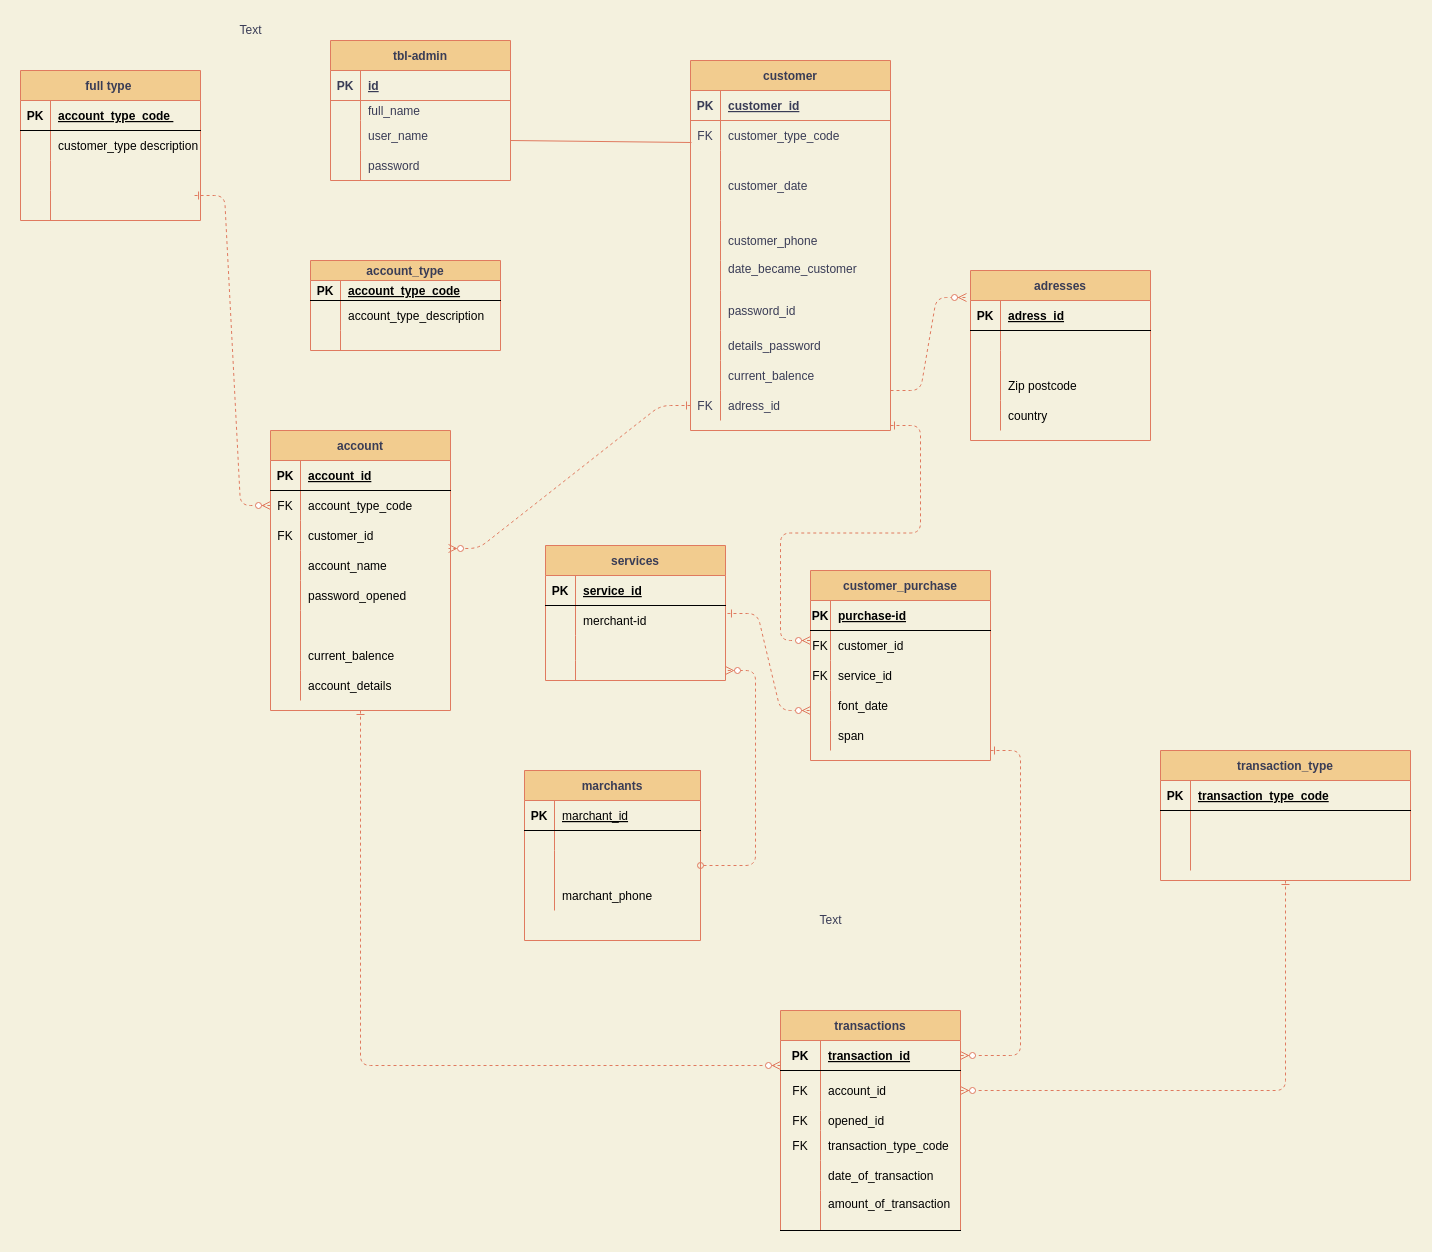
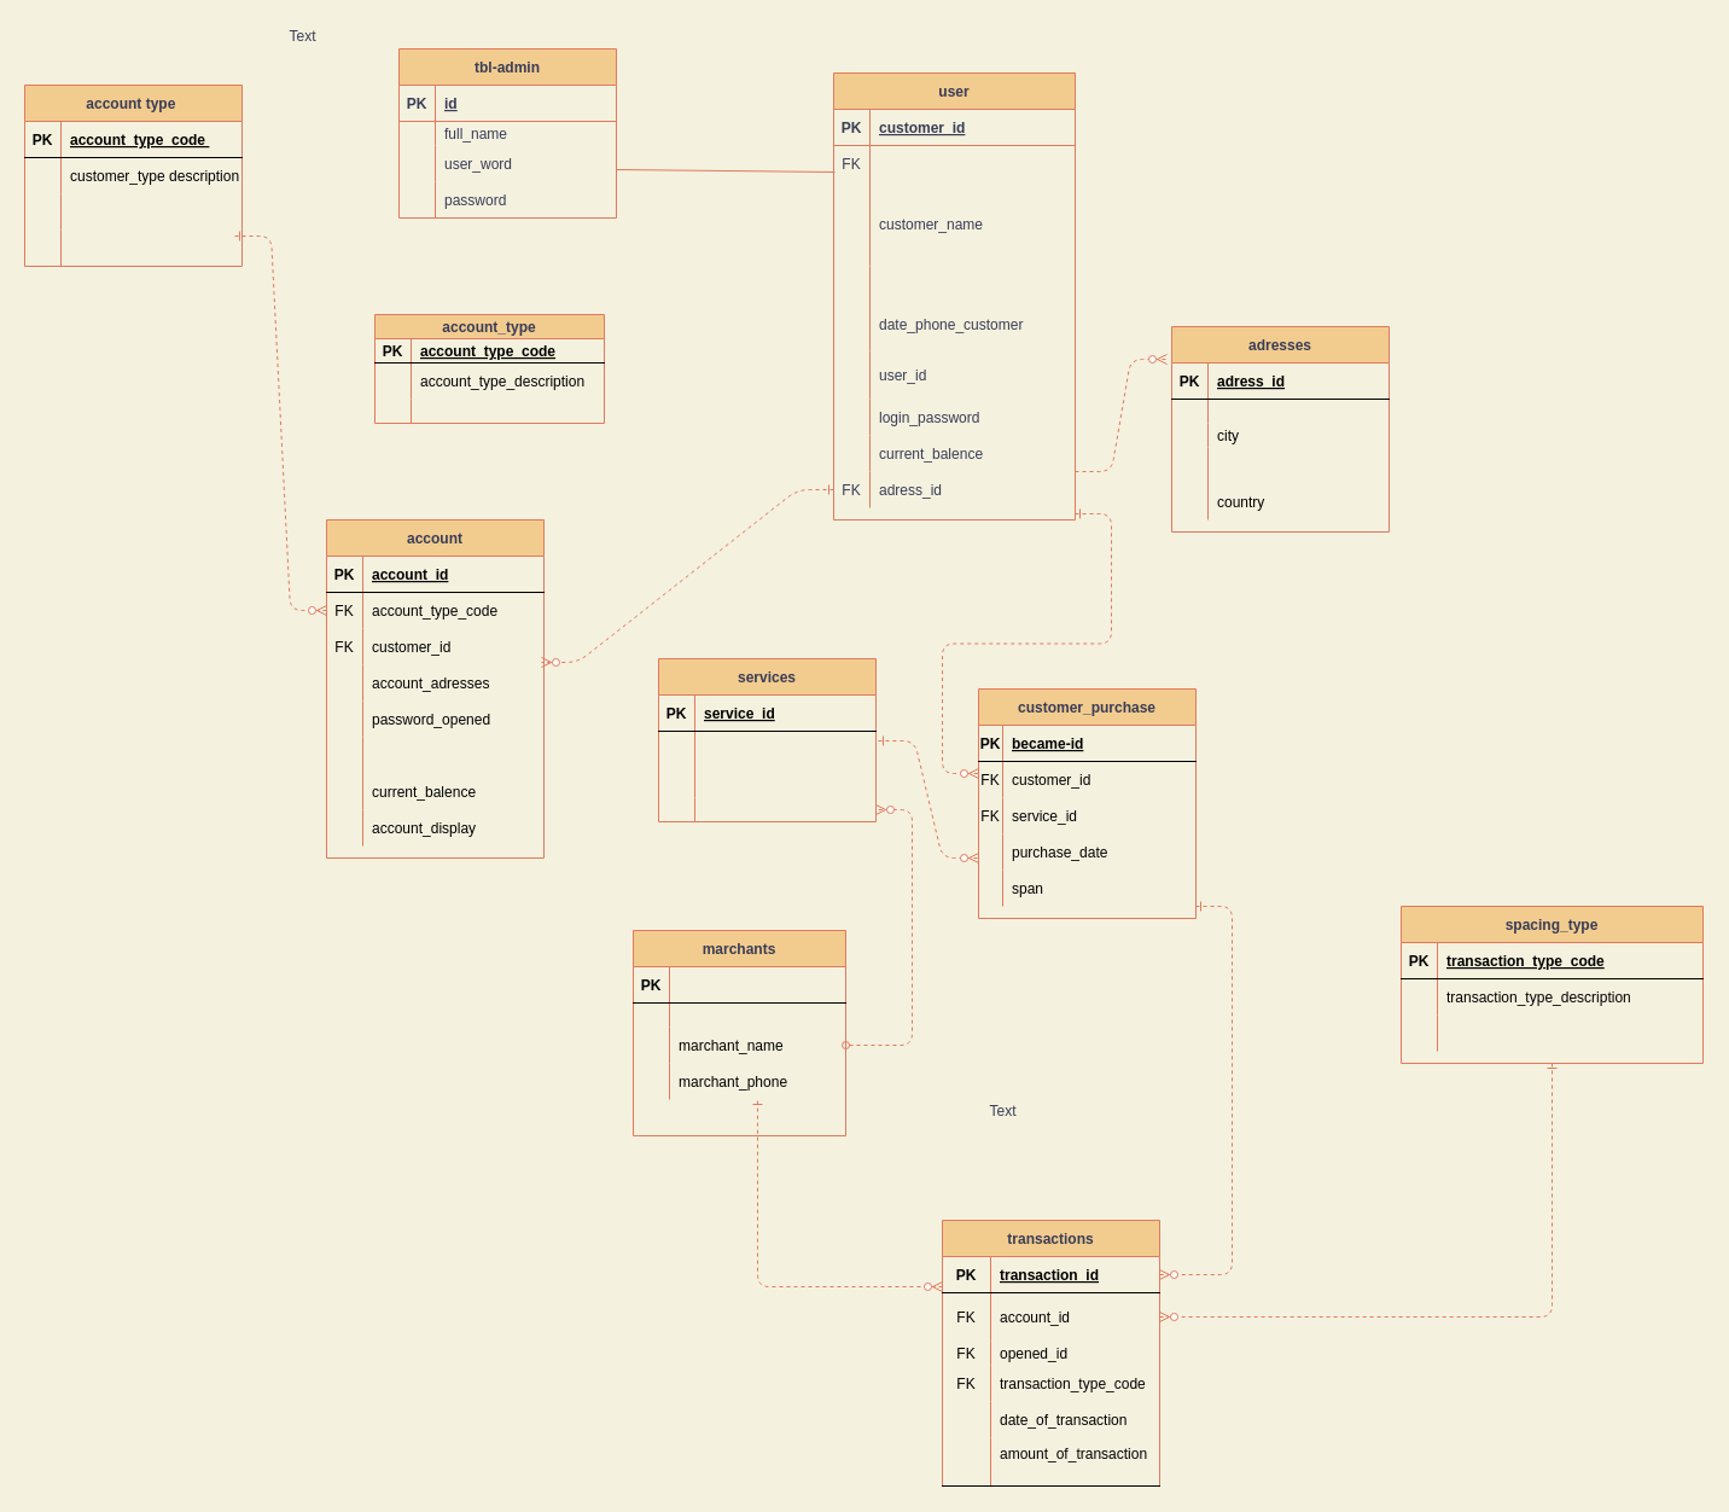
- <mxCell id="15" value="customer" style="shape=table;startSize=30;container=1;collapsible=1;childLayout=tableLayout;fixedRows=1;rowLines=0;fontStyle=1;align=center;resizeLast=1;fillColor=#F2CC8F;strokeColor=#E07A5F;fontColor=#393C56;" vertex="1" parent="1"><mxGeometry x="690" y="60" width="200" height="370" as="geometry" /></mxCell>
+ <mxCell id="15" value="user" style="shape=table;startSize=30;container=1;collapsible=1;childLayout=tableLayout;fixedRows=1;rowLines=0;fontStyle=1;align=center;resizeLast=1;fillColor=#F2CC8F;strokeColor=#E07A5F;fontColor=#393C56;" vertex="1" parent="1"><mxGeometry x="690" y="60" width="200" height="370" as="geometry" /></mxCell>
- <mxCell id="86" value="full type " style="shape=table;startSize=30;container=1;collapsible=1;childLayout=tableLayout;fixedRows=1;rowLines=0;fontStyle=1;align=center;resizeLast=1;rounded=0;sketch=0;strokeColor=#E07A5F;fillColor=#F2CC8F;fontColor=#393C56;" vertex="1" parent="1"><mxGeometry x="20" y="70" width="180" height="150" as="geometry" /></mxCell>
+ <mxCell id="86" value="account type " style="shape=table;startSize=30;container=1;collapsible=1;childLayout=tableLayout;fixedRows=1;rowLines=0;fontStyle=1;align=center;resizeLast=1;rounded=0;sketch=0;strokeColor=#E07A5F;fillColor=#F2CC8F;fontColor=#393C56;" vertex="1" parent="1"><mxGeometry x="20" y="70" width="180" height="150" as="geometry" /></mxCell>
- <mxCell id="11" value="user_name" style="shape=partialRectangle;connectable=0;fillColor=none;top=0;left=0;bottom=0;right=0;align=left;spacingLeft=6;overflow=hidden;strokeColor=#E07A5F;fontColor=#393C56;" vertex="1" parent="9"><mxGeometry x="30" width="150" height="30" as="geometry" /></mxCell>
+ <mxCell id="11" value="user_word" style="shape=partialRectangle;connectable=0;fillColor=none;top=0;left=0;bottom=0;right=0;align=left;spacingLeft=6;overflow=hidden;strokeColor=#E07A5F;fontColor=#393C56;" vertex="1" parent="9"><mxGeometry x="30" width="150" height="30" as="geometry" /></mxCell>
- <mxCell id="21" value="customer_type_code" style="shape=partialRectangle;connectable=0;fillColor=none;top=0;left=0;bottom=0;right=0;align=left;spacingLeft=6;overflow=hidden;strokeColor=#E07A5F;fontColor=#393C56;" vertex="1" parent="19"><mxGeometry x="30" width="170" height="30" as="geometry" /></mxCell>
- <mxCell id="24" value="customer_date" style="shape=partialRectangle;connectable=0;fillColor=none;top=0;left=0;bottom=0;right=0;align=left;spacingLeft=6;overflow=hidden;strokeColor=#E07A5F;fontColor=#393C56;" vertex="1" parent="22"><mxGeometry x="30" width="170" height="70" as="geometry" /></mxCell>
+ <mxCell id="24" value="customer_name" style="shape=partialRectangle;connectable=0;fillColor=none;top=0;left=0;bottom=0;right=0;align=left;spacingLeft=6;overflow=hidden;strokeColor=#E07A5F;fontColor=#393C56;" vertex="1" parent="22"><mxGeometry x="30" width="170" height="70" as="geometry" /></mxCell>
- <mxCell id="27" value="customer_phone" style="shape=partialRectangle;connectable=0;fillColor=none;top=0;left=0;bottom=0;right=0;align=left;spacingLeft=6;overflow=hidden;strokeColor=#E07A5F;fontColor=#393C56;" vertex="1" parent="25"><mxGeometry x="30" width="170" height="40" as="geometry" /></mxCell>
- <mxCell id="30" value="date_became_customer&#10;&#10;" style="shape=partialRectangle;connectable=0;fillColor=none;top=0;left=0;bottom=0;right=0;align=left;spacingLeft=6;overflow=hidden;strokeColor=#E07A5F;fontColor=#393C56;" vertex="1" parent="28"><mxGeometry x="30" width="170" height="30" as="geometry" /></mxCell>
+ <mxCell id="30" value="date_phone_customer&#10;&#10;" style="shape=partialRectangle;connectable=0;fillColor=none;top=0;left=0;bottom=0;right=0;align=left;spacingLeft=6;overflow=hidden;strokeColor=#E07A5F;fontColor=#393C56;" vertex="1" parent="28"><mxGeometry x="30" width="170" height="30" as="geometry" /></mxCell>
- <mxCell id="33" value="password_id" style="shape=partialRectangle;connectable=0;fillColor=none;top=0;left=0;bottom=0;right=0;align=left;spacingLeft=6;overflow=hidden;strokeColor=#E07A5F;fontColor=#393C56;" vertex="1" parent="31"><mxGeometry x="30" width="170" height="40" as="geometry" /></mxCell>
+ <mxCell id="33" value="user_id" style="shape=partialRectangle;connectable=0;fillColor=none;top=0;left=0;bottom=0;right=0;align=left;spacingLeft=6;overflow=hidden;strokeColor=#E07A5F;fontColor=#393C56;" vertex="1" parent="31"><mxGeometry x="30" width="170" height="40" as="geometry" /></mxCell>
- <mxCell id="36" value="details_password" style="shape=partialRectangle;connectable=0;fillColor=none;top=0;left=0;bottom=0;right=0;align=left;spacingLeft=6;overflow=hidden;strokeColor=#E07A5F;fontColor=#393C56;" vertex="1" parent="34"><mxGeometry x="30" width="170" height="30" as="geometry" /></mxCell>
+ <mxCell id="36" value="login_password" style="shape=partialRectangle;connectable=0;fillColor=none;top=0;left=0;bottom=0;right=0;align=left;spacingLeft=6;overflow=hidden;strokeColor=#E07A5F;fontColor=#393C56;" vertex="1" parent="34"><mxGeometry x="30" width="170" height="30" as="geometry" /></mxCell>
+ <mxCell id="76" value="city" style="shape=partialRectangle;connectable=0;fillColor=none;top=0;left=0;bottom=0;right=0;align=left;spacingLeft=6;overflow=hidden;" vertex="1" parent="74"><mxGeometry x="30" width="150" height="20" as="geometry" /></mxCell>
- <mxCell id="79" value="Zip postcode" style="shape=partialRectangle;connectable=0;fillColor=none;top=0;left=0;bottom=0;right=0;align=left;spacingLeft=6;overflow=hidden;" vertex="1" parent="77"><mxGeometry x="30" width="150" height="30" as="geometry" /></mxCell>
- <mxCell id="55" value="account_name" style="shape=partialRectangle;connectable=0;fillColor=none;top=0;left=0;bottom=0;right=0;align=left;spacingLeft=6;overflow=hidden;" vertex="1" parent="53"><mxGeometry x="30" width="150" height="30" as="geometry" /></mxCell>
+ <mxCell id="55" value="account_adresses" style="shape=partialRectangle;connectable=0;fillColor=none;top=0;left=0;bottom=0;right=0;align=left;spacingLeft=6;overflow=hidden;" vertex="1" parent="53"><mxGeometry x="30" width="150" height="30" as="geometry" /></mxCell>
- <mxCell id="103" value="purchase-id" style="shape=partialRectangle;connectable=0;fillColor=none;top=0;left=0;bottom=0;right=0;align=left;spacingLeft=6;fontStyle=5;overflow=hidden;" vertex="1" parent="101"><mxGeometry x="20" width="160" height="30" as="geometry" /></mxCell>
+ <mxCell id="103" value="became-id" style="shape=partialRectangle;connectable=0;fillColor=none;top=0;left=0;bottom=0;right=0;align=left;spacingLeft=6;fontStyle=5;overflow=hidden;" vertex="1" parent="101"><mxGeometry x="20" width="160" height="30" as="geometry" /></mxCell>
- <mxCell id="136" value="merchant-id" style="shape=partialRectangle;connectable=0;fillColor=none;top=0;left=0;bottom=0;right=0;align=left;spacingLeft=6;overflow=hidden;" vertex="1" parent="134"><mxGeometry x="30" width="150" height="30" as="geometry" /></mxCell>
- <mxCell id="66" value="account_details" style="shape=partialRectangle;connectable=0;fillColor=none;top=0;left=0;bottom=0;right=0;align=left;spacingLeft=6;overflow=hidden;" vertex="1" parent="64"><mxGeometry x="30" width="150" height="30" as="geometry" /></mxCell>
+ <mxCell id="66" value="account_display" style="shape=partialRectangle;connectable=0;fillColor=none;top=0;left=0;bottom=0;right=0;align=left;spacingLeft=6;overflow=hidden;" vertex="1" parent="64"><mxGeometry x="30" width="150" height="30" as="geometry" /></mxCell>
- <mxCell id="112" value="font_date" style="shape=partialRectangle;connectable=0;fillColor=none;top=0;left=0;bottom=0;right=0;align=left;spacingLeft=6;overflow=hidden;" vertex="1" parent="110"><mxGeometry x="20" width="160" height="30" as="geometry" /></mxCell>
+ <mxCell id="112" value="purchase_date" style="shape=partialRectangle;connectable=0;fillColor=none;top=0;left=0;bottom=0;right=0;align=left;spacingLeft=6;overflow=hidden;" vertex="1" parent="110"><mxGeometry x="20" width="160" height="30" as="geometry" /></mxCell>
- <mxCell id="168" value="transaction_type" style="shape=table;startSize=30;container=1;collapsible=1;childLayout=tableLayout;fixedRows=1;rowLines=0;fontStyle=1;align=center;resizeLast=1;rounded=0;sketch=0;strokeColor=#E07A5F;fillColor=#F2CC8F;fontColor=#393C56;" vertex="1" parent="1"><mxGeometry x="1160" y="750" width="250" height="130" as="geometry" /></mxCell>
+ <mxCell id="168" value="spacing_type" style="shape=table;startSize=30;container=1;collapsible=1;childLayout=tableLayout;fixedRows=1;rowLines=0;fontStyle=1;align=center;resizeLast=1;rounded=0;sketch=0;strokeColor=#E07A5F;fillColor=#F2CC8F;fontColor=#393C56;" vertex="1" parent="1"><mxGeometry x="1160" y="750" width="250" height="130" as="geometry" /></mxCell>
- <mxCell id="120" value="marchant_id" style="shape=partialRectangle;connectable=0;fillColor=none;top=0;left=0;bottom=0;right=0;align=left;spacingLeft=6;fontStyle=4;overflow=hidden;" vertex="1" parent="118"><mxGeometry x="30" width="146" height="30" as="geometry" /></mxCell>
+ <mxCell id="174" value="transaction_type_description" style="shape=partialRectangle;connectable=0;fillColor=none;top=0;left=0;bottom=0;right=0;align=left;spacingLeft=6;overflow=hidden;" vertex="1" parent="172"><mxGeometry x="30" width="220" height="30" as="geometry" /></mxCell>
+ <mxCell id="126" value="marchant_name" style="shape=partialRectangle;connectable=0;fillColor=none;top=0;left=0;bottom=0;right=0;align=left;spacingLeft=6;overflow=hidden;" vertex="1" parent="124"><mxGeometry x="30" width="146" height="30" as="geometry" /></mxCell>
- <mxCell id="145" style="edgeStyle=orthogonalEdgeStyle;curved=0;rounded=1;sketch=0;orthogonalLoop=1;jettySize=auto;html=1;exitX=0;exitY=0.25;exitDx=0;exitDy=0;entryX=0.5;entryY=1;entryDx=0;entryDy=0;dashed=1;startArrow=ERzeroToMany;startFill=1;endArrow=ERone;endFill=0;strokeColor=#E07A5F;fillColor=#F2CC8F;fontColor=#393C56;" edge="1" parent="1" source="146" target="43"><mxGeometry relative="1" as="geometry" /></mxCell>
+ <mxCell id="145" style="edgeStyle=orthogonalEdgeStyle;curved=0;rounded=1;sketch=0;orthogonalLoop=1;jettySize=auto;html=1;exitX=0;exitY=0.25;exitDx=0;exitDy=0;dashed=1;startArrow=ERzeroToMany;startFill=1;endArrow=ERone;endFill=0;strokeColor=#E07A5F;fillColor=#F2CC8F;fontColor=#393C56;" edge="1" parent="1" source="146" target="129"><mxGeometry relative="1" as="geometry" /></mxCell>
